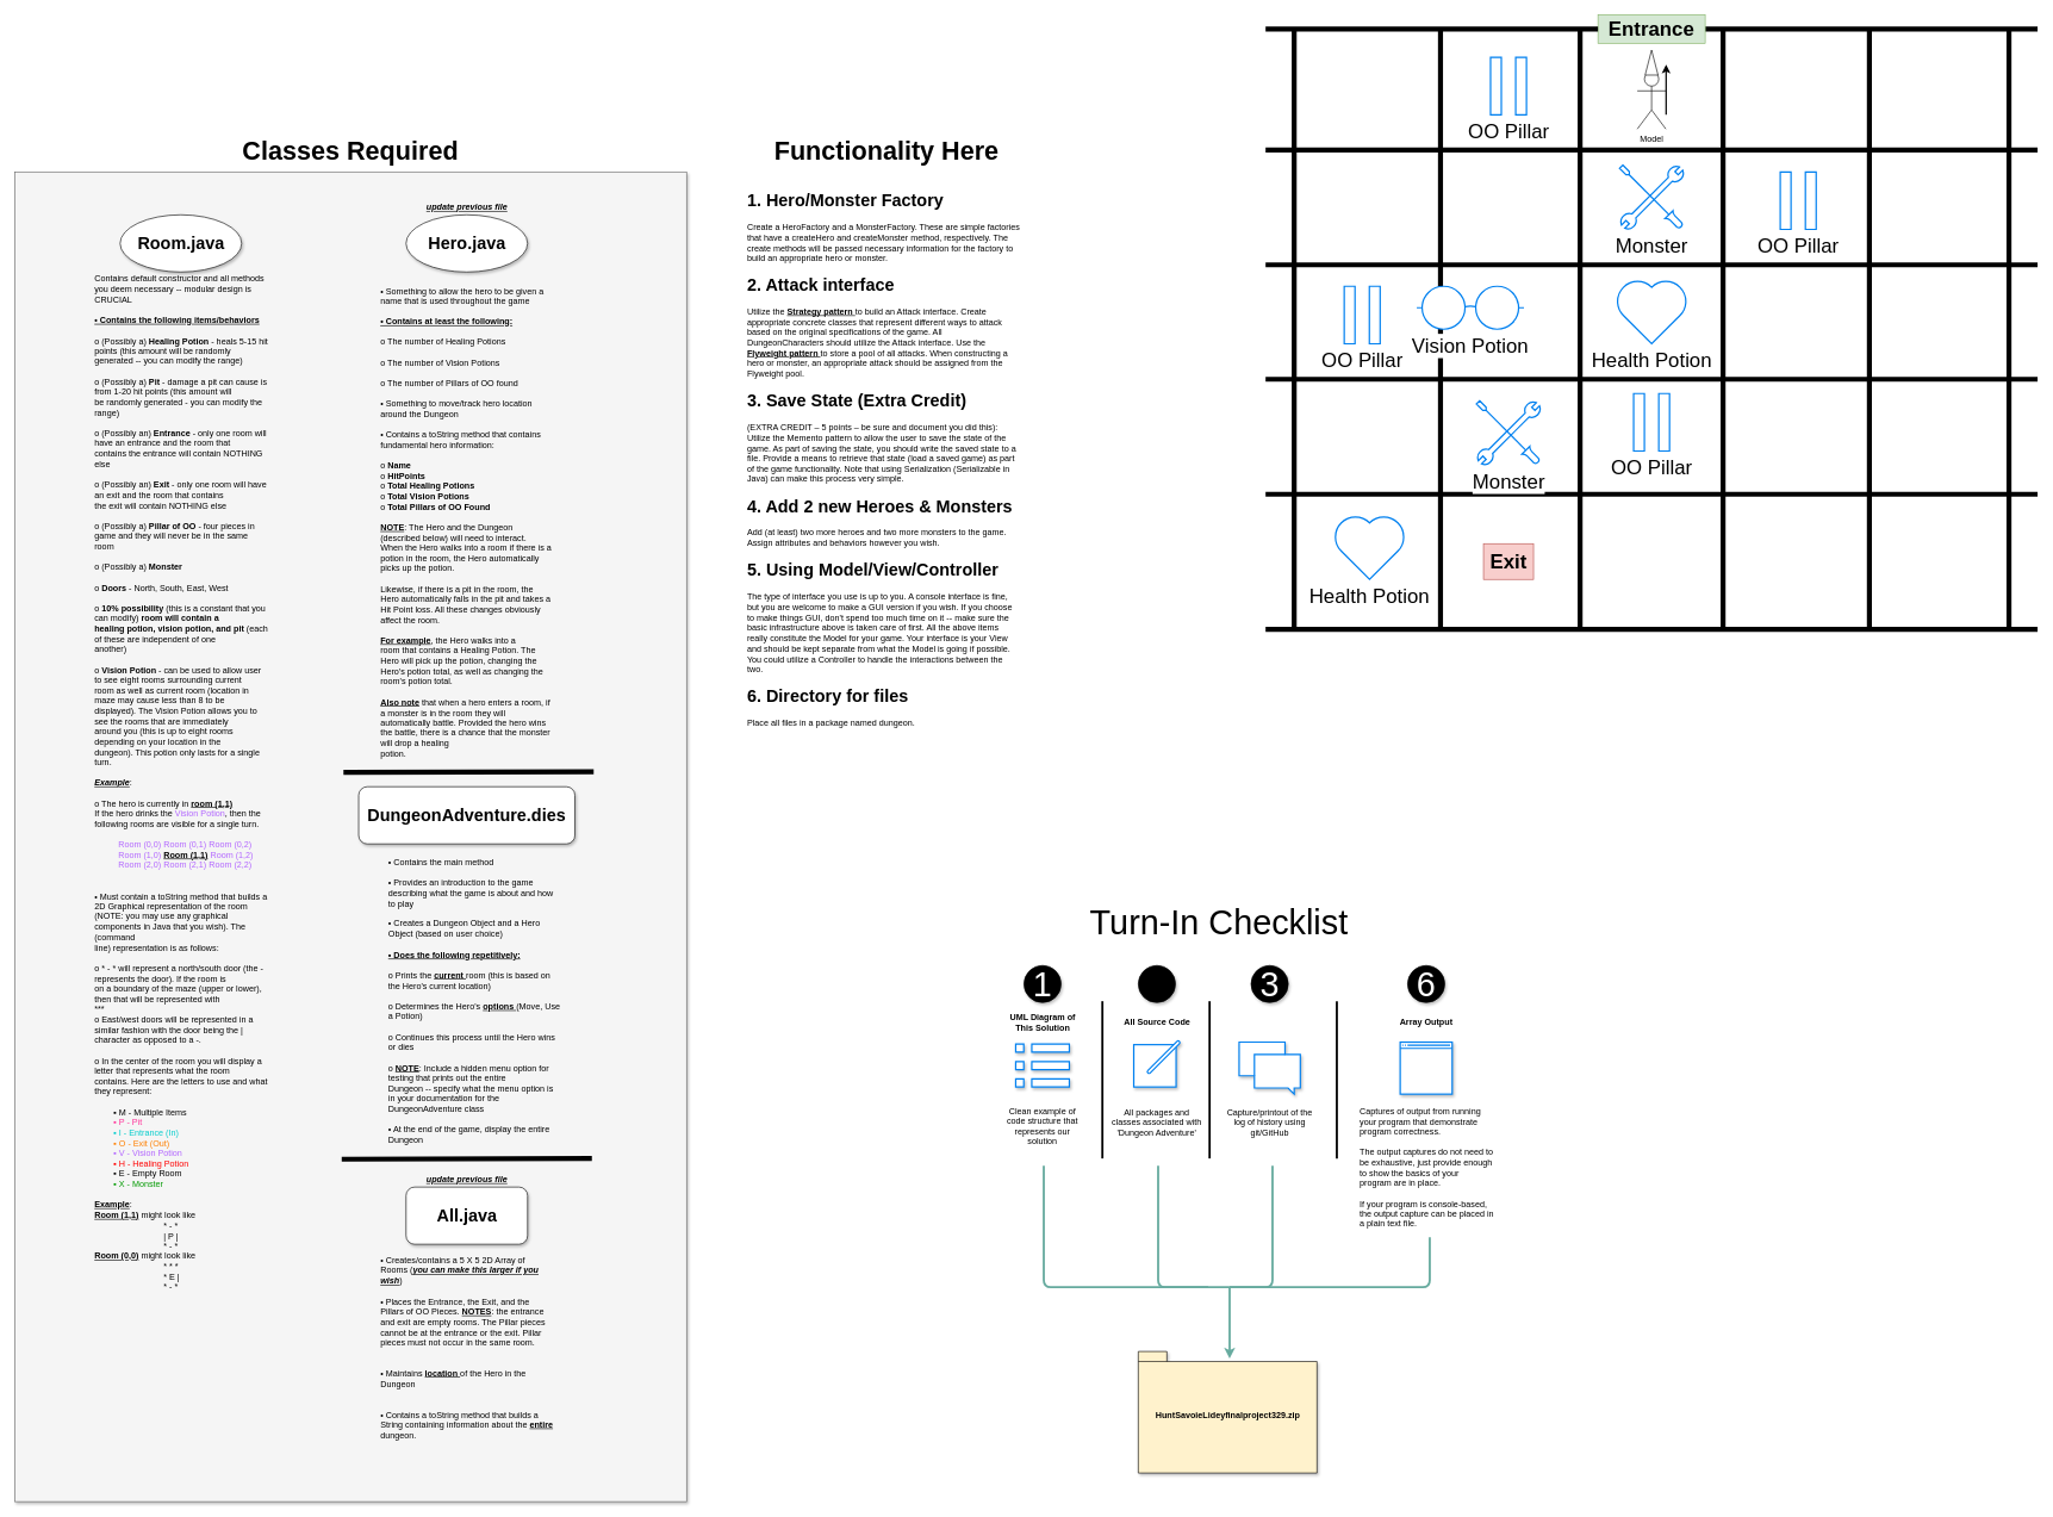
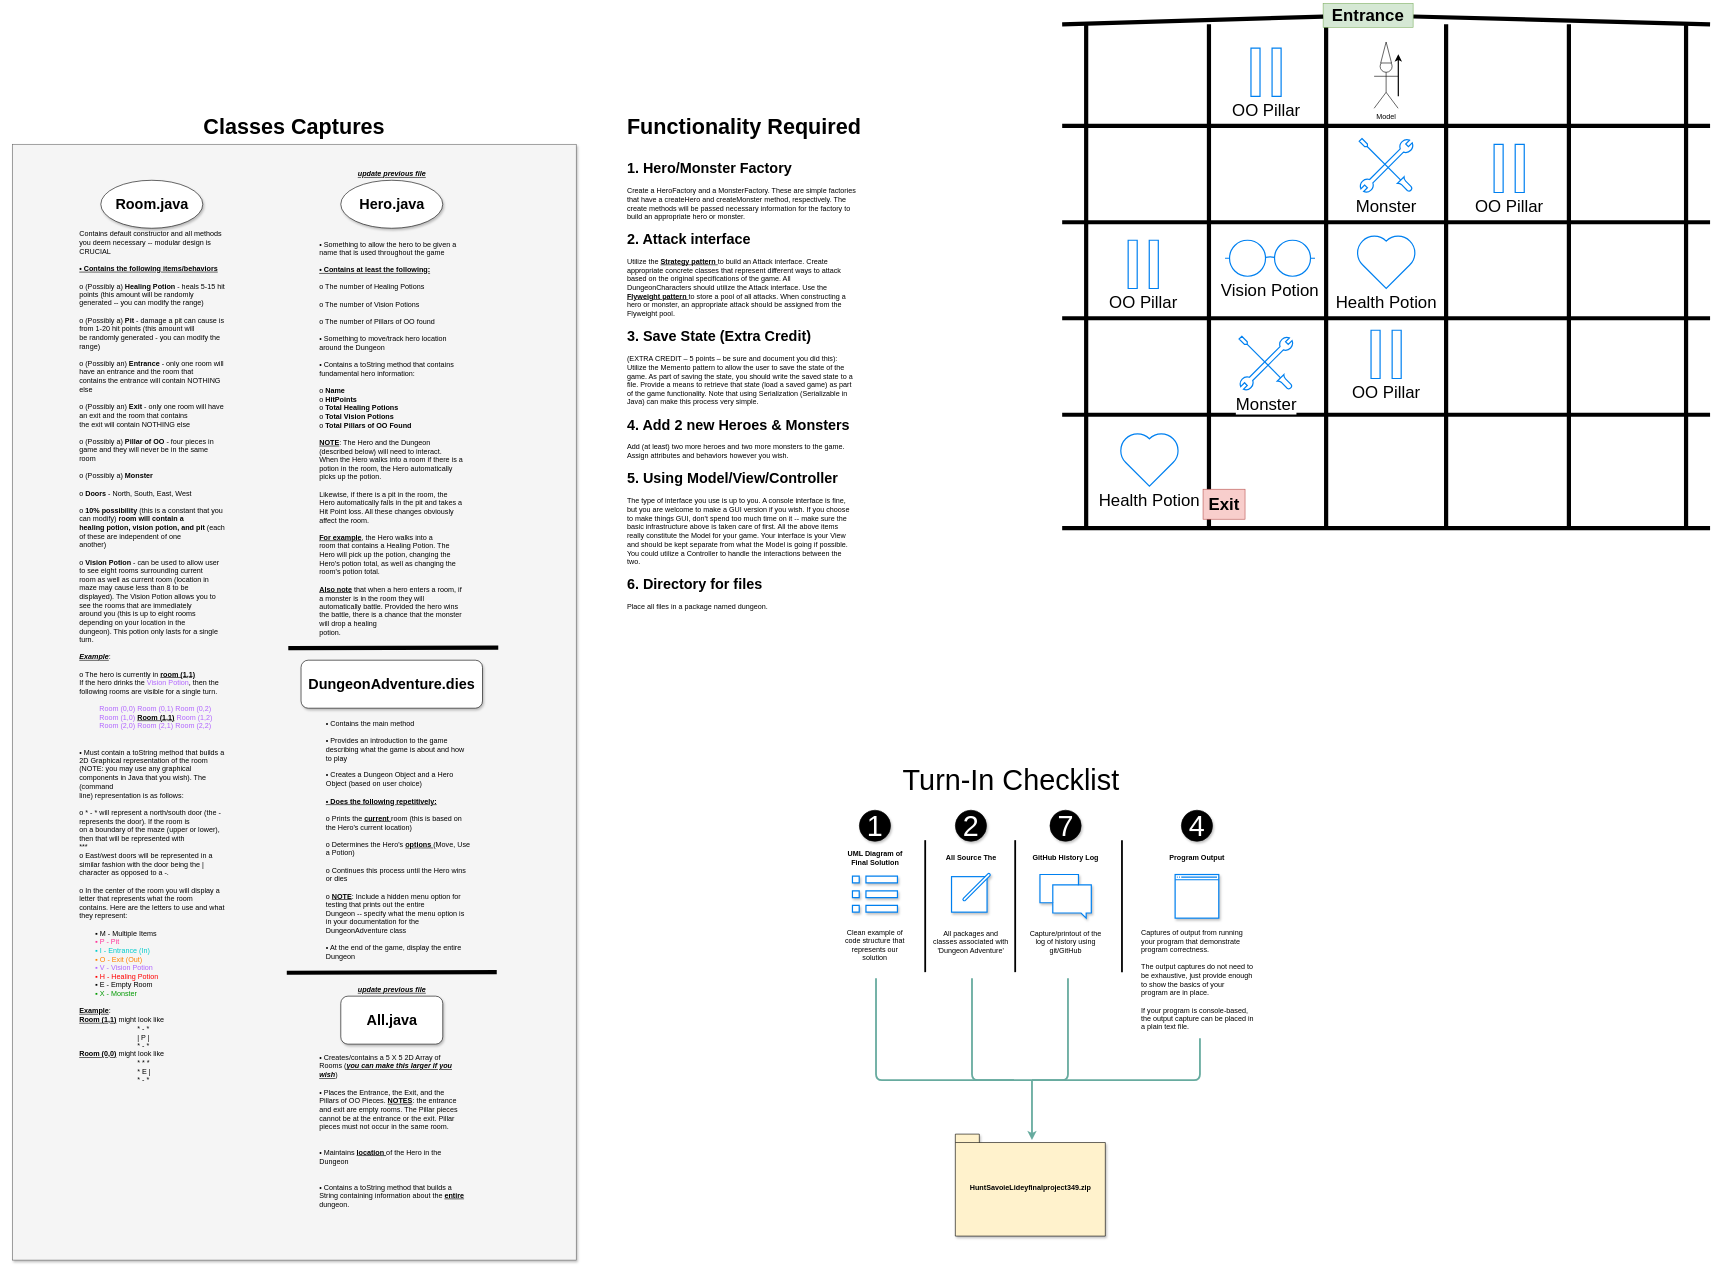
- <mxCell id="71" value="Entrance" style="text;html=1;strokeColor=#82b366;fillColor=#d5e8d4;align=center;verticalAlign=middle;whiteSpace=wrap;rounded=0;fontStyle=1;fontSize=28;" vertex="1" parent="1"><mxGeometry x="2235" y="20" width="150" height="40" as="geometry" /></mxCell>
+ <mxCell id="71" value="Entrance" style="text;html=1;strokeColor=#82b366;fillColor=#d5e8d4;align=center;verticalAlign=middle;whiteSpace=wrap;rounded=0;fontStyle=1;fontSize=28;" vertex="1" parent="1"><mxGeometry x="2205" y="5" width="150" height="40" as="geometry" /></mxCell>
- <mxCell id="37" value="&lt;font style=&quot;font-size: 36px&quot;&gt;Classes Required&lt;/font&gt;" style="text;html=1;strokeColor=none;fillColor=none;align=center;verticalAlign=middle;whiteSpace=wrap;rounded=0;shadow=1;fontStyle=1" parent="1" vertex="1"><mxGeometry x="230" y="160" width="520" height="100" as="geometry" /></mxCell>
+ <mxCell id="37" value="&lt;font style=&quot;font-size: 36px&quot;&gt;Classes Captures&lt;/font&gt;" style="text;html=1;strokeColor=none;fillColor=none;align=center;verticalAlign=middle;whiteSpace=wrap;rounded=0;shadow=1;fontStyle=1" parent="1" vertex="1"><mxGeometry x="230" y="160" width="520" height="100" as="geometry" /></mxCell>
- <mxCell id="52" value="&lt;font style=&quot;font-size: 36px&quot;&gt;Functionality Here&lt;/font&gt;" style="text;html=1;strokeColor=none;fillColor=none;align=center;verticalAlign=middle;whiteSpace=wrap;rounded=0;shadow=1;fontStyle=1" parent="1" vertex="1"><mxGeometry x="980" y="160" width="520" height="100" as="geometry" /></mxCell>
+ <mxCell id="52" value="&lt;font style=&quot;font-size: 36px&quot;&gt;Functionality Required&lt;/font&gt;" style="text;html=1;strokeColor=none;fillColor=none;align=center;verticalAlign=middle;whiteSpace=wrap;rounded=0;shadow=1;fontStyle=1" parent="1" vertex="1"><mxGeometry x="980" y="160" width="520" height="100" as="geometry" /></mxCell>
- <mxCell id="78" value="Vision Potion" style="html=1;verticalLabelPosition=bottom;align=center;labelBackgroundColor=#ffffff;verticalAlign=top;strokeWidth=2;strokeColor=#0080F0;shadow=0;dashed=0;shape=mxgraph.ios7.icons.glasses;fontSize=28;" vertex="1" parent="1"><mxGeometry x="1981.49" y="400" width="150" height="60" as="geometry" /></mxCell>
+ <mxCell id="78" value="Vision Potion" style="html=1;verticalLabelPosition=bottom;align=center;labelBackgroundColor=#ffffff;verticalAlign=top;strokeWidth=2;strokeColor=#0080F0;shadow=0;dashed=0;shape=mxgraph.ios7.icons.glasses;fontSize=28;" vertex="1" parent="1"><mxGeometry x="2041.49" y="400" width="150" height="60" as="geometry" /></mxCell>
- <mxCell id="70" value="Exit" style="text;html=1;strokeColor=#b85450;fillColor=#f8cecc;align=center;verticalAlign=middle;whiteSpace=wrap;rounded=0;fontStyle=1;fontSize=28;" vertex="1" parent="1"><mxGeometry x="2074.84" y="760" width="70" height="50" as="geometry" /></mxCell>
+ <mxCell id="70" value="Exit" style="text;html=1;strokeColor=#b85450;fillColor=#f8cecc;align=center;verticalAlign=middle;whiteSpace=wrap;rounded=0;fontStyle=1;fontSize=28;" vertex="1" parent="1"><mxGeometry x="2004.84" y="815" width="70" height="50" as="geometry" /></mxCell>
- <mxCell id="3" value="&lt;font style=&quot;font-size: 48px&quot;&gt;Turn-In Checklist&lt;/font&gt;" style="text;html=1;strokeColor=none;fillColor=none;align=center;verticalAlign=middle;whiteSpace=wrap;rounded=0;" parent="1" vertex="1"><mxGeometry x="1519.68" y="1280" width="370" height="20" as="geometry" /></mxCell>
+ <mxCell id="3" value="&lt;font style=&quot;font-size: 48px&quot;&gt;Turn-In Checklist&lt;/font&gt;" style="text;html=1;strokeColor=none;fillColor=none;align=center;verticalAlign=middle;whiteSpace=wrap;rounded=0;" parent="1" vertex="1"><mxGeometry x="1499.68" y="1290" width="370" height="20" as="geometry" /></mxCell>
+ <mxCell id="24" value="&lt;font color=&quot;#ffffff&quot; style=&quot;font-size: 48px&quot;&gt;2&lt;/font&gt;" style="text;html=1;strokeColor=none;fillColor=none;align=center;verticalAlign=middle;whiteSpace=wrap;rounded=0;shadow=1;" parent="1" vertex="1"><mxGeometry x="1597.93" y="1366" width="40" height="20" as="geometry" /></mxCell>
- <mxCell id="26" value="&lt;font color=&quot;#ffffff&quot; style=&quot;font-size: 48px&quot;&gt;3&lt;/font&gt;" style="text;html=1;strokeColor=none;fillColor=none;align=center;verticalAlign=middle;whiteSpace=wrap;rounded=0;shadow=1;" parent="1" vertex="1"><mxGeometry x="1755.68" y="1366" width="40" height="20" as="geometry" /></mxCell>
+ <mxCell id="26" value="&lt;font color=&quot;#ffffff&quot; style=&quot;font-size: 48px&quot;&gt;7&lt;/font&gt;" style="text;html=1;strokeColor=none;fillColor=none;align=center;verticalAlign=middle;whiteSpace=wrap;rounded=0;shadow=1;" parent="1" vertex="1"><mxGeometry x="1755.68" y="1366" width="40" height="20" as="geometry" /></mxCell>
- <mxCell id="28" value="&lt;font color=&quot;#ffffff&quot; style=&quot;font-size: 48px&quot;&gt;6&lt;/font&gt;" style="text;html=1;strokeColor=none;fillColor=none;align=center;verticalAlign=middle;whiteSpace=wrap;rounded=0;shadow=1;" parent="1" vertex="1"><mxGeometry x="1974.68" y="1366" width="40" height="20" as="geometry" /></mxCell>
+ <mxCell id="28" value="&lt;font color=&quot;#ffffff&quot; style=&quot;font-size: 48px&quot;&gt;4&lt;/font&gt;" style="text;html=1;strokeColor=none;fillColor=none;align=center;verticalAlign=middle;whiteSpace=wrap;rounded=0;shadow=1;" parent="1" vertex="1"><mxGeometry x="1974.68" y="1366" width="40" height="20" as="geometry" /></mxCell>
- <mxCell id="6" value="&lt;b&gt;UML Diagram of This Solution&lt;/b&gt;" style="text;html=1;strokeColor=none;fillColor=none;align=center;verticalAlign=middle;whiteSpace=wrap;rounded=0;" parent="4" vertex="1"><mxGeometry width="112.5" height="20" as="geometry" /></mxCell>
+ <mxCell id="6" value="&lt;b&gt;UML Diagram of Final Solution&lt;/b&gt;" style="text;html=1;strokeColor=none;fillColor=none;align=center;verticalAlign=middle;whiteSpace=wrap;rounded=0;" parent="4" vertex="1"><mxGeometry width="112.5" height="20" as="geometry" /></mxCell>
- <mxCell id="9" value="&lt;b&gt;All Source Code&lt;/b&gt;" style="text;html=1;strokeColor=none;fillColor=none;align=center;verticalAlign=middle;whiteSpace=wrap;rounded=0;" parent="7" vertex="1"><mxGeometry width="112.5" height="20" as="geometry" /></mxCell>
+ <mxCell id="9" value="&lt;b&gt;All Source The&lt;/b&gt;" style="text;html=1;strokeColor=none;fillColor=none;align=center;verticalAlign=middle;whiteSpace=wrap;rounded=0;" parent="7" vertex="1"><mxGeometry width="112.5" height="20" as="geometry" /></mxCell>
+ <mxCell id="12" value="&lt;b&gt;GitHub History Log&lt;/b&gt;" style="text;html=1;strokeColor=none;fillColor=none;align=center;verticalAlign=middle;whiteSpace=wrap;rounded=0;" parent="10" vertex="1"><mxGeometry width="120" height="20" as="geometry" /></mxCell>
- <mxCell id="15" value="&lt;b&gt;Array Output&lt;/b&gt;" style="text;html=1;strokeColor=none;fillColor=none;align=center;verticalAlign=middle;whiteSpace=wrap;rounded=0;" parent="13" vertex="1"><mxGeometry width="93.62" height="20" as="geometry" /></mxCell>
+ <mxCell id="15" value="&lt;b&gt;Program Output&lt;/b&gt;" style="text;html=1;strokeColor=none;fillColor=none;align=center;verticalAlign=middle;whiteSpace=wrap;rounded=0;" parent="13" vertex="1"><mxGeometry width="93.62" height="20" as="geometry" /></mxCell>
- <mxCell id="36" value="HuntSavoieLideyfinalproject329.zip" style="shape=folder;fontStyle=1;spacingTop=10;tabWidth=40;tabHeight=14;tabPosition=left;html=1;shadow=1;fillColor=#FFF2CC;" parent="1" vertex="1"><mxGeometry x="1591.93" y="1890" width="250" height="170" as="geometry" /></mxCell>
+ <mxCell id="36" value="HuntSavoieLideyfinalproject349.zip" style="shape=folder;fontStyle=1;spacingTop=10;tabWidth=40;tabHeight=14;tabPosition=left;html=1;shadow=1;fillColor=#FFF2CC;" parent="1" vertex="1"><mxGeometry x="1591.93" y="1890" width="250" height="170" as="geometry" /></mxCell>
